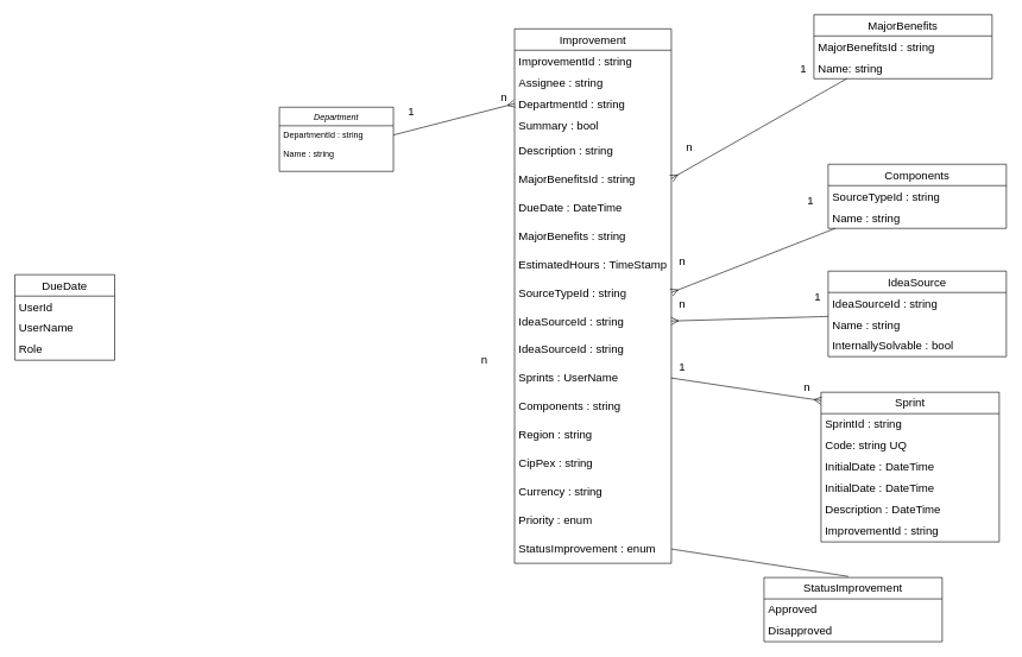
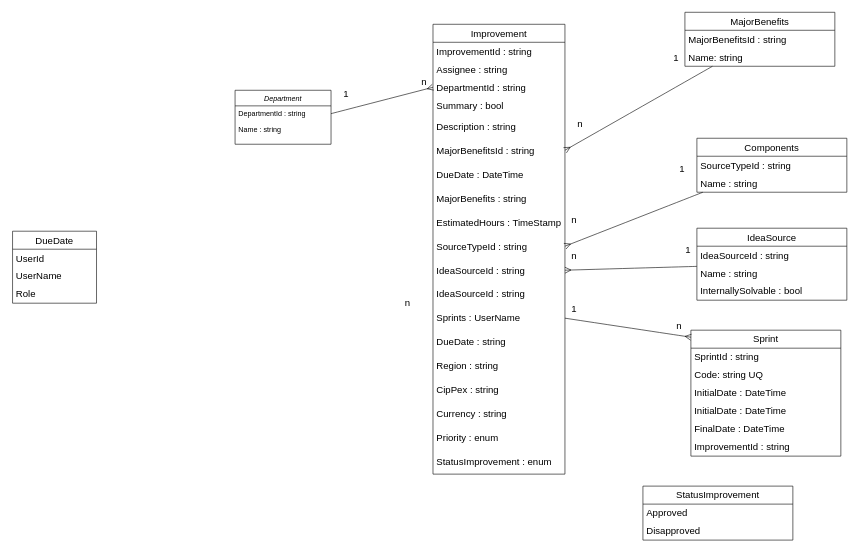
- <mxCell id="19" value="Components : string" style="text;strokeColor=none;fillColor=none;align=left;verticalAlign=middle;spacingLeft=4;spacingRight=4;overflow=hidden;points=[[0,0.5],[1,0.5]];portConstraint=eastwest;rotatable=0;whiteSpace=wrap;html=1;fontSize=16;" vertex="1" parent="5"><mxGeometry y="510" width="220" height="40" as="geometry" /></mxCell>
+ <mxCell id="19" value="DueDate : string" style="text;strokeColor=none;fillColor=none;align=left;verticalAlign=middle;spacingLeft=4;spacingRight=4;overflow=hidden;points=[[0,0.5],[1,0.5]];portConstraint=eastwest;rotatable=0;whiteSpace=wrap;html=1;fontSize=16;" vertex="1" parent="5"><mxGeometry y="510" width="220" height="40" as="geometry" /></mxCell>
- <mxCell id="52" value="Description : DateTime" style="text;strokeColor=none;fillColor=none;align=left;verticalAlign=middle;spacingLeft=4;spacingRight=4;overflow=hidden;points=[[0,0.5],[1,0.5]];portConstraint=eastwest;rotatable=0;whiteSpace=wrap;html=1;fontSize=16;" vertex="1" parent="47"><mxGeometry y="150" width="250" height="30" as="geometry" /></mxCell>
+ <mxCell id="52" value="FinalDate : DateTime" style="text;strokeColor=none;fillColor=none;align=left;verticalAlign=middle;spacingLeft=4;spacingRight=4;overflow=hidden;points=[[0,0.5],[1,0.5]];portConstraint=eastwest;rotatable=0;whiteSpace=wrap;html=1;fontSize=16;" vertex="1" parent="47"><mxGeometry y="150" width="250" height="30" as="geometry" /></mxCell>
- <mxCell id="59" style="edgeStyle=none;curved=1;rounded=0;orthogonalLoop=1;jettySize=auto;html=1;exitX=1;exitY=0.5;exitDx=0;exitDy=0;fontSize=12;startSize=8;endSize=8;entryX=0.473;entryY=-0.017;entryDx=0;entryDy=0;entryPerimeter=0;endArrow=none;endFill=0;" edge="1" parent="1" source="24" target="56"><mxGeometry relative="1" as="geometry"><mxPoint x="1001" y="810" as="targetPoint" /></mxGeometry></mxCell>
